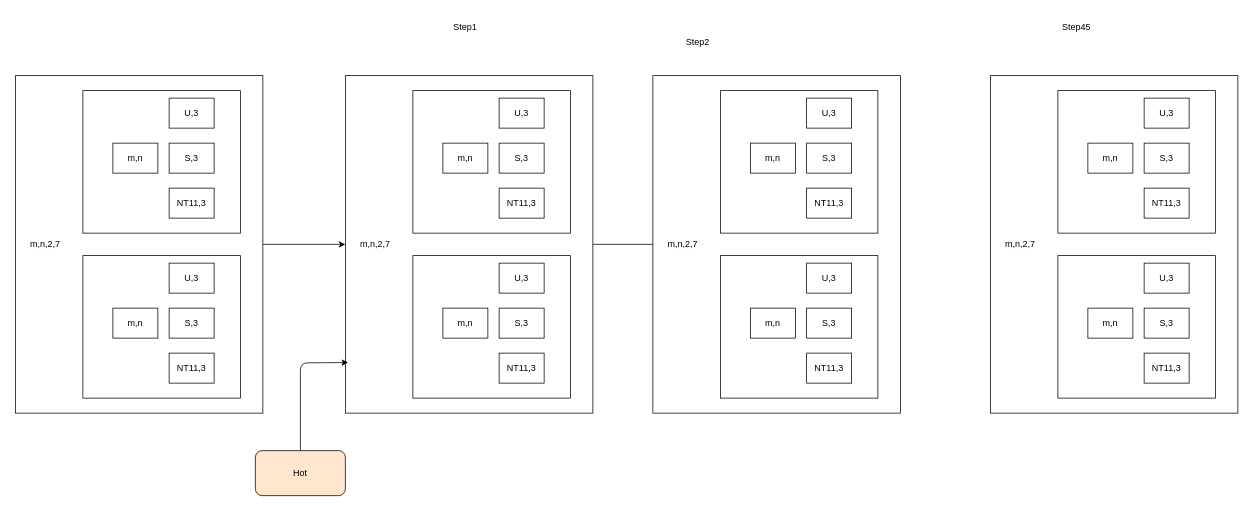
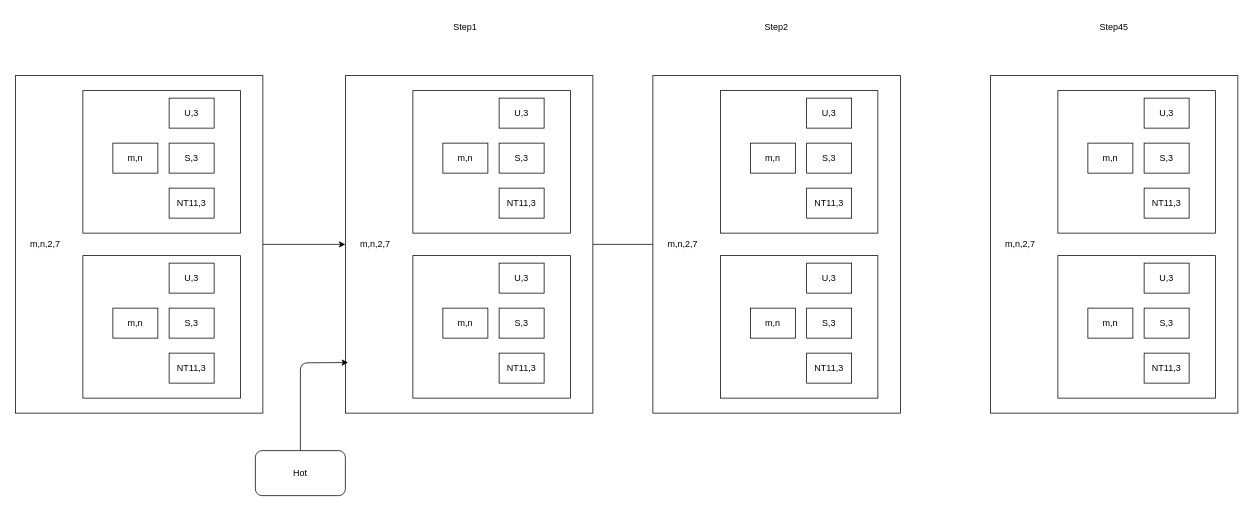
- <mxCell id="41" value="Step45" style="text;html=1;align=center;verticalAlign=middle;whiteSpace=wrap;rounded=0;" vertex="1" parent="1"><mxGeometry x="1405" y="20" width="60" height="30" as="geometry" /></mxCell>
+ <mxCell id="41" value="Step45" style="text;html=1;align=center;verticalAlign=middle;whiteSpace=wrap;rounded=0;" vertex="1" parent="1"><mxGeometry x="1455" y="20" width="60" height="30" as="geometry" /></mxCell>
- <mxCell id="28" value="Step2" style="text;html=1;align=center;verticalAlign=middle;whiteSpace=wrap;rounded=0;" vertex="1" parent="1"><mxGeometry x="900" y="40" width="60" height="30" as="geometry" /></mxCell>
+ <mxCell id="28" value="Step2" style="text;html=1;align=center;verticalAlign=middle;whiteSpace=wrap;rounded=0;" vertex="1" parent="1"><mxGeometry x="1005" y="20" width="60" height="30" as="geometry" /></mxCell>
- <mxCell id="57" value="Hot" style="rounded=1;whiteSpace=wrap;html=1;fillColor=#ffe6cc;" vertex="1" parent="1"><mxGeometry x="340" y="600" width="120" height="60" as="geometry" /></mxCell>
+ <mxCell id="57" value="Hot" style="rounded=1;whiteSpace=wrap;html=1;" vertex="1" parent="1"><mxGeometry x="340" y="600" width="120" height="60" as="geometry" /></mxCell>
